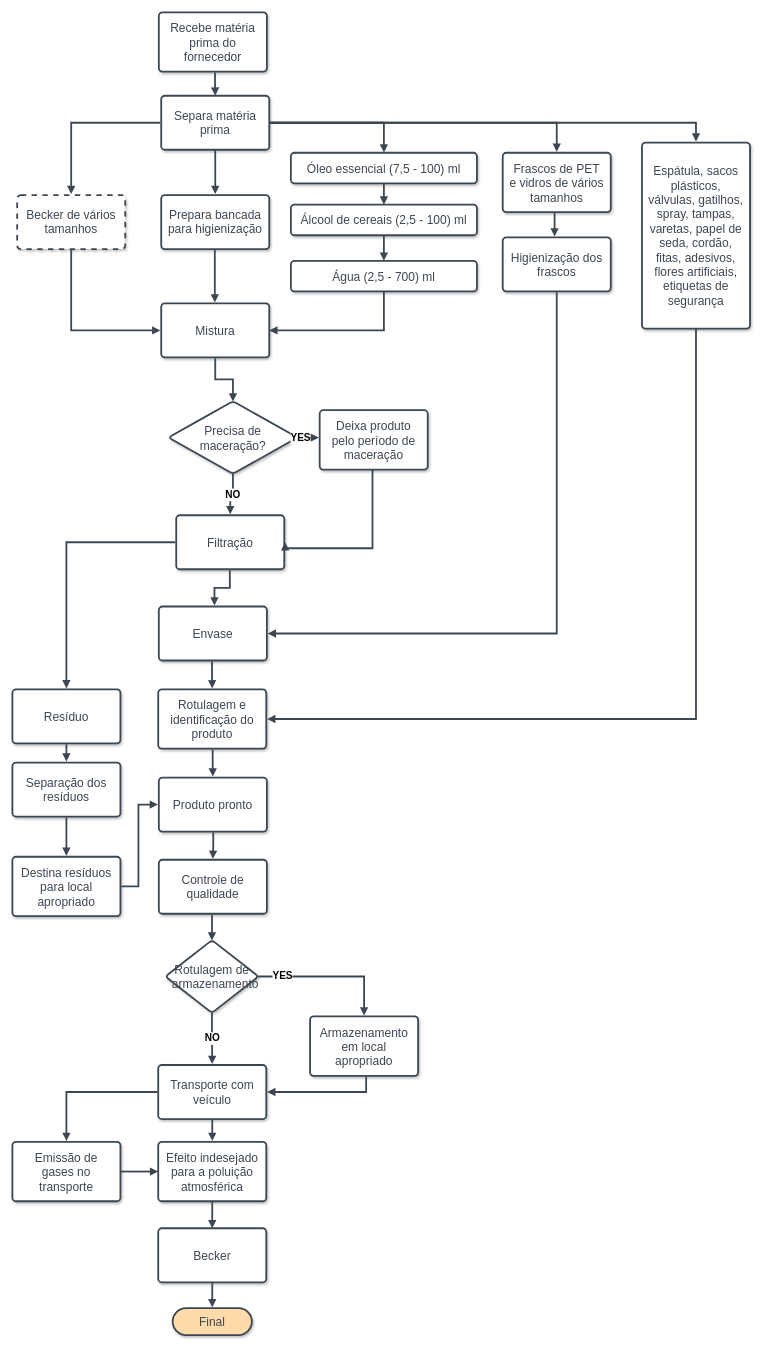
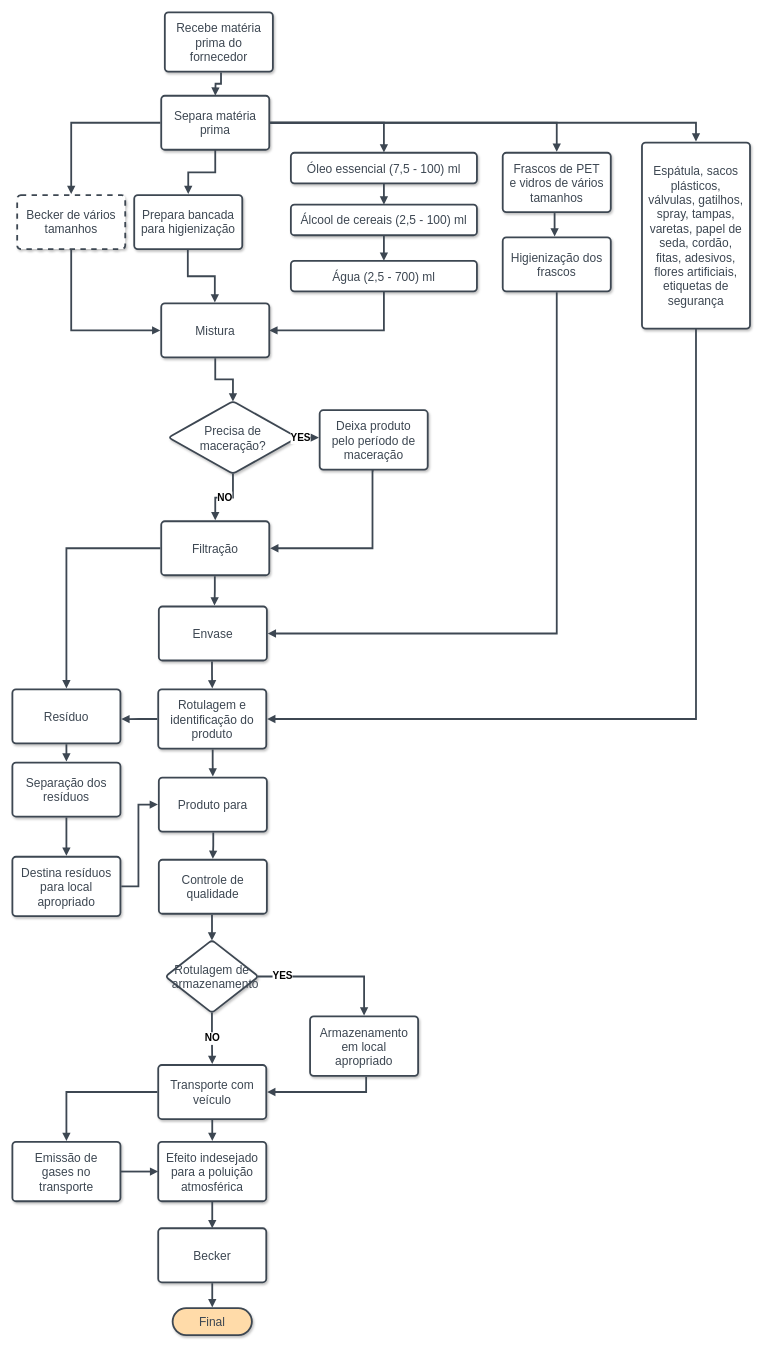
- <mxCell id="2" value="Recebe matéria prima do fornecedor" style="html=1;overflow=block;blockSpacing=1;whiteSpace=wrap;fontSize=20;fontFamily=Helvetica;fontColor=#3d4752;align=center;spacing=11.3;strokeColor=#3d4752;strokeOpacity=100;fillOpacity=100;rounded=1;absoluteArcSize=1;arcSize=12;shadow=1;fillColor=#ffffff;strokeWidth=3;lucidId=YGcM0Bxgonje;" vertex="1" parent="1"><mxGeometry x="264" y="20" width="180" height="99" as="geometry" /></mxCell>
+ <mxCell id="2" value="Recebe matéria prima do fornecedor" style="html=1;overflow=block;blockSpacing=1;whiteSpace=wrap;fontSize=20;fontFamily=Helvetica;fontColor=#3d4752;align=center;spacing=11.3;strokeColor=#3d4752;strokeOpacity=100;fillOpacity=100;rounded=1;absoluteArcSize=1;arcSize=12;shadow=1;fillColor=#ffffff;strokeWidth=3;lucidId=YGcM0Bxgonje;" vertex="1" parent="1"><mxGeometry x="274" y="20" width="180" height="99" as="geometry" /></mxCell>
- <mxCell id="11" value="Prepara bancada para higienização" style="html=1;overflow=block;blockSpacing=1;whiteSpace=wrap;fontSize=20;fontFamily=Helvetica;fontColor=#3d4752;align=center;spacing=11.3;strokeColor=#3d4752;strokeOpacity=100;fillOpacity=100;rounded=1;absoluteArcSize=1;arcSize=12;shadow=1;fillColor=#ffffff;strokeWidth=3;lucidId=2QcwhOX226Wk;" vertex="1" parent="1"><mxGeometry x="268" y="324.47" width="180" height="90" as="geometry" /></mxCell>
+ <mxCell id="11" value="Prepara bancada para higienização" style="html=1;overflow=block;blockSpacing=1;whiteSpace=wrap;fontSize=20;fontFamily=Helvetica;fontColor=#3d4752;align=center;spacing=11.3;strokeColor=#3d4752;strokeOpacity=100;fillOpacity=100;rounded=1;absoluteArcSize=1;arcSize=12;shadow=1;fillColor=#ffffff;strokeWidth=3;lucidId=2QcwhOX226Wk;" vertex="1" parent="1"><mxGeometry x="223" y="324.47" width="180" height="90" as="geometry" /></mxCell>
- <mxCell id="21" value="Filtração" style="html=1;overflow=block;blockSpacing=1;whiteSpace=wrap;fontSize=20;fontFamily=Helvetica;fontColor=#3d4752;align=center;spacing=11.3;strokeColor=#3d4752;strokeOpacity=100;fillOpacity=100;rounded=1;absoluteArcSize=1;arcSize=12;shadow=1;fillColor=#ffffff;strokeWidth=3;lucidId=ZXcw~A__WTcA;" vertex="1" parent="1"><mxGeometry x="293" y="858" width="180" height="90" as="geometry" /></mxCell>
+ <mxCell id="21" value="Filtração" style="html=1;overflow=block;blockSpacing=1;whiteSpace=wrap;fontSize=20;fontFamily=Helvetica;fontColor=#3d4752;align=center;spacing=11.3;strokeColor=#3d4752;strokeOpacity=100;fillOpacity=100;rounded=1;absoluteArcSize=1;arcSize=12;shadow=1;fillColor=#ffffff;strokeWidth=3;lucidId=ZXcw~A__WTcA;" vertex="1" parent="1"><mxGeometry x="268" y="868" width="180" height="90" as="geometry" /></mxCell>
+ <mxCell id="50" value="" style="html=1;jettySize=18;whiteSpace=wrap;fontSize=13;fontFamily=Helvetica;strokeColor=#3d4752;strokeOpacity=100;strokeWidth=3;rounded=1;arcSize=0;edgeStyle=orthogonalEdgeStyle;startArrow=none;endArrow=block;endFill=1;exitX=-0.008;exitY=0.5;exitPerimeter=0;entryX=1.008;entryY=0.552;entryPerimeter=0;lucidId=qcdwqQWyb911;" edge="1" parent="1" source="37" target="31"><mxGeometry width="100" height="100" relative="1" as="geometry"><Array as="points" /></mxGeometry></mxCell>
- <mxCell id="34" value="Produto pronto" style="html=1;overflow=block;blockSpacing=1;whiteSpace=wrap;fontSize=20;fontFamily=Helvetica;fontColor=#3d4752;align=center;spacing=11.3;strokeColor=#3d4752;strokeOpacity=100;fillOpacity=100;rounded=1;absoluteArcSize=1;arcSize=12;shadow=1;fillColor=#ffffff;strokeWidth=3;lucidId=17cwy.eUG1hP;" vertex="1" parent="1"><mxGeometry x="264" y="1295" width="180" height="90" as="geometry" /></mxCell>
+ <mxCell id="34" value="Produto para" style="html=1;overflow=block;blockSpacing=1;whiteSpace=wrap;fontSize=20;fontFamily=Helvetica;fontColor=#3d4752;align=center;spacing=11.3;strokeColor=#3d4752;strokeOpacity=100;fillOpacity=100;rounded=1;absoluteArcSize=1;arcSize=12;shadow=1;fillColor=#ffffff;strokeWidth=3;lucidId=17cwy.eUG1hP;" vertex="1" parent="1"><mxGeometry x="264" y="1295" width="180" height="90" as="geometry" /></mxCell>
